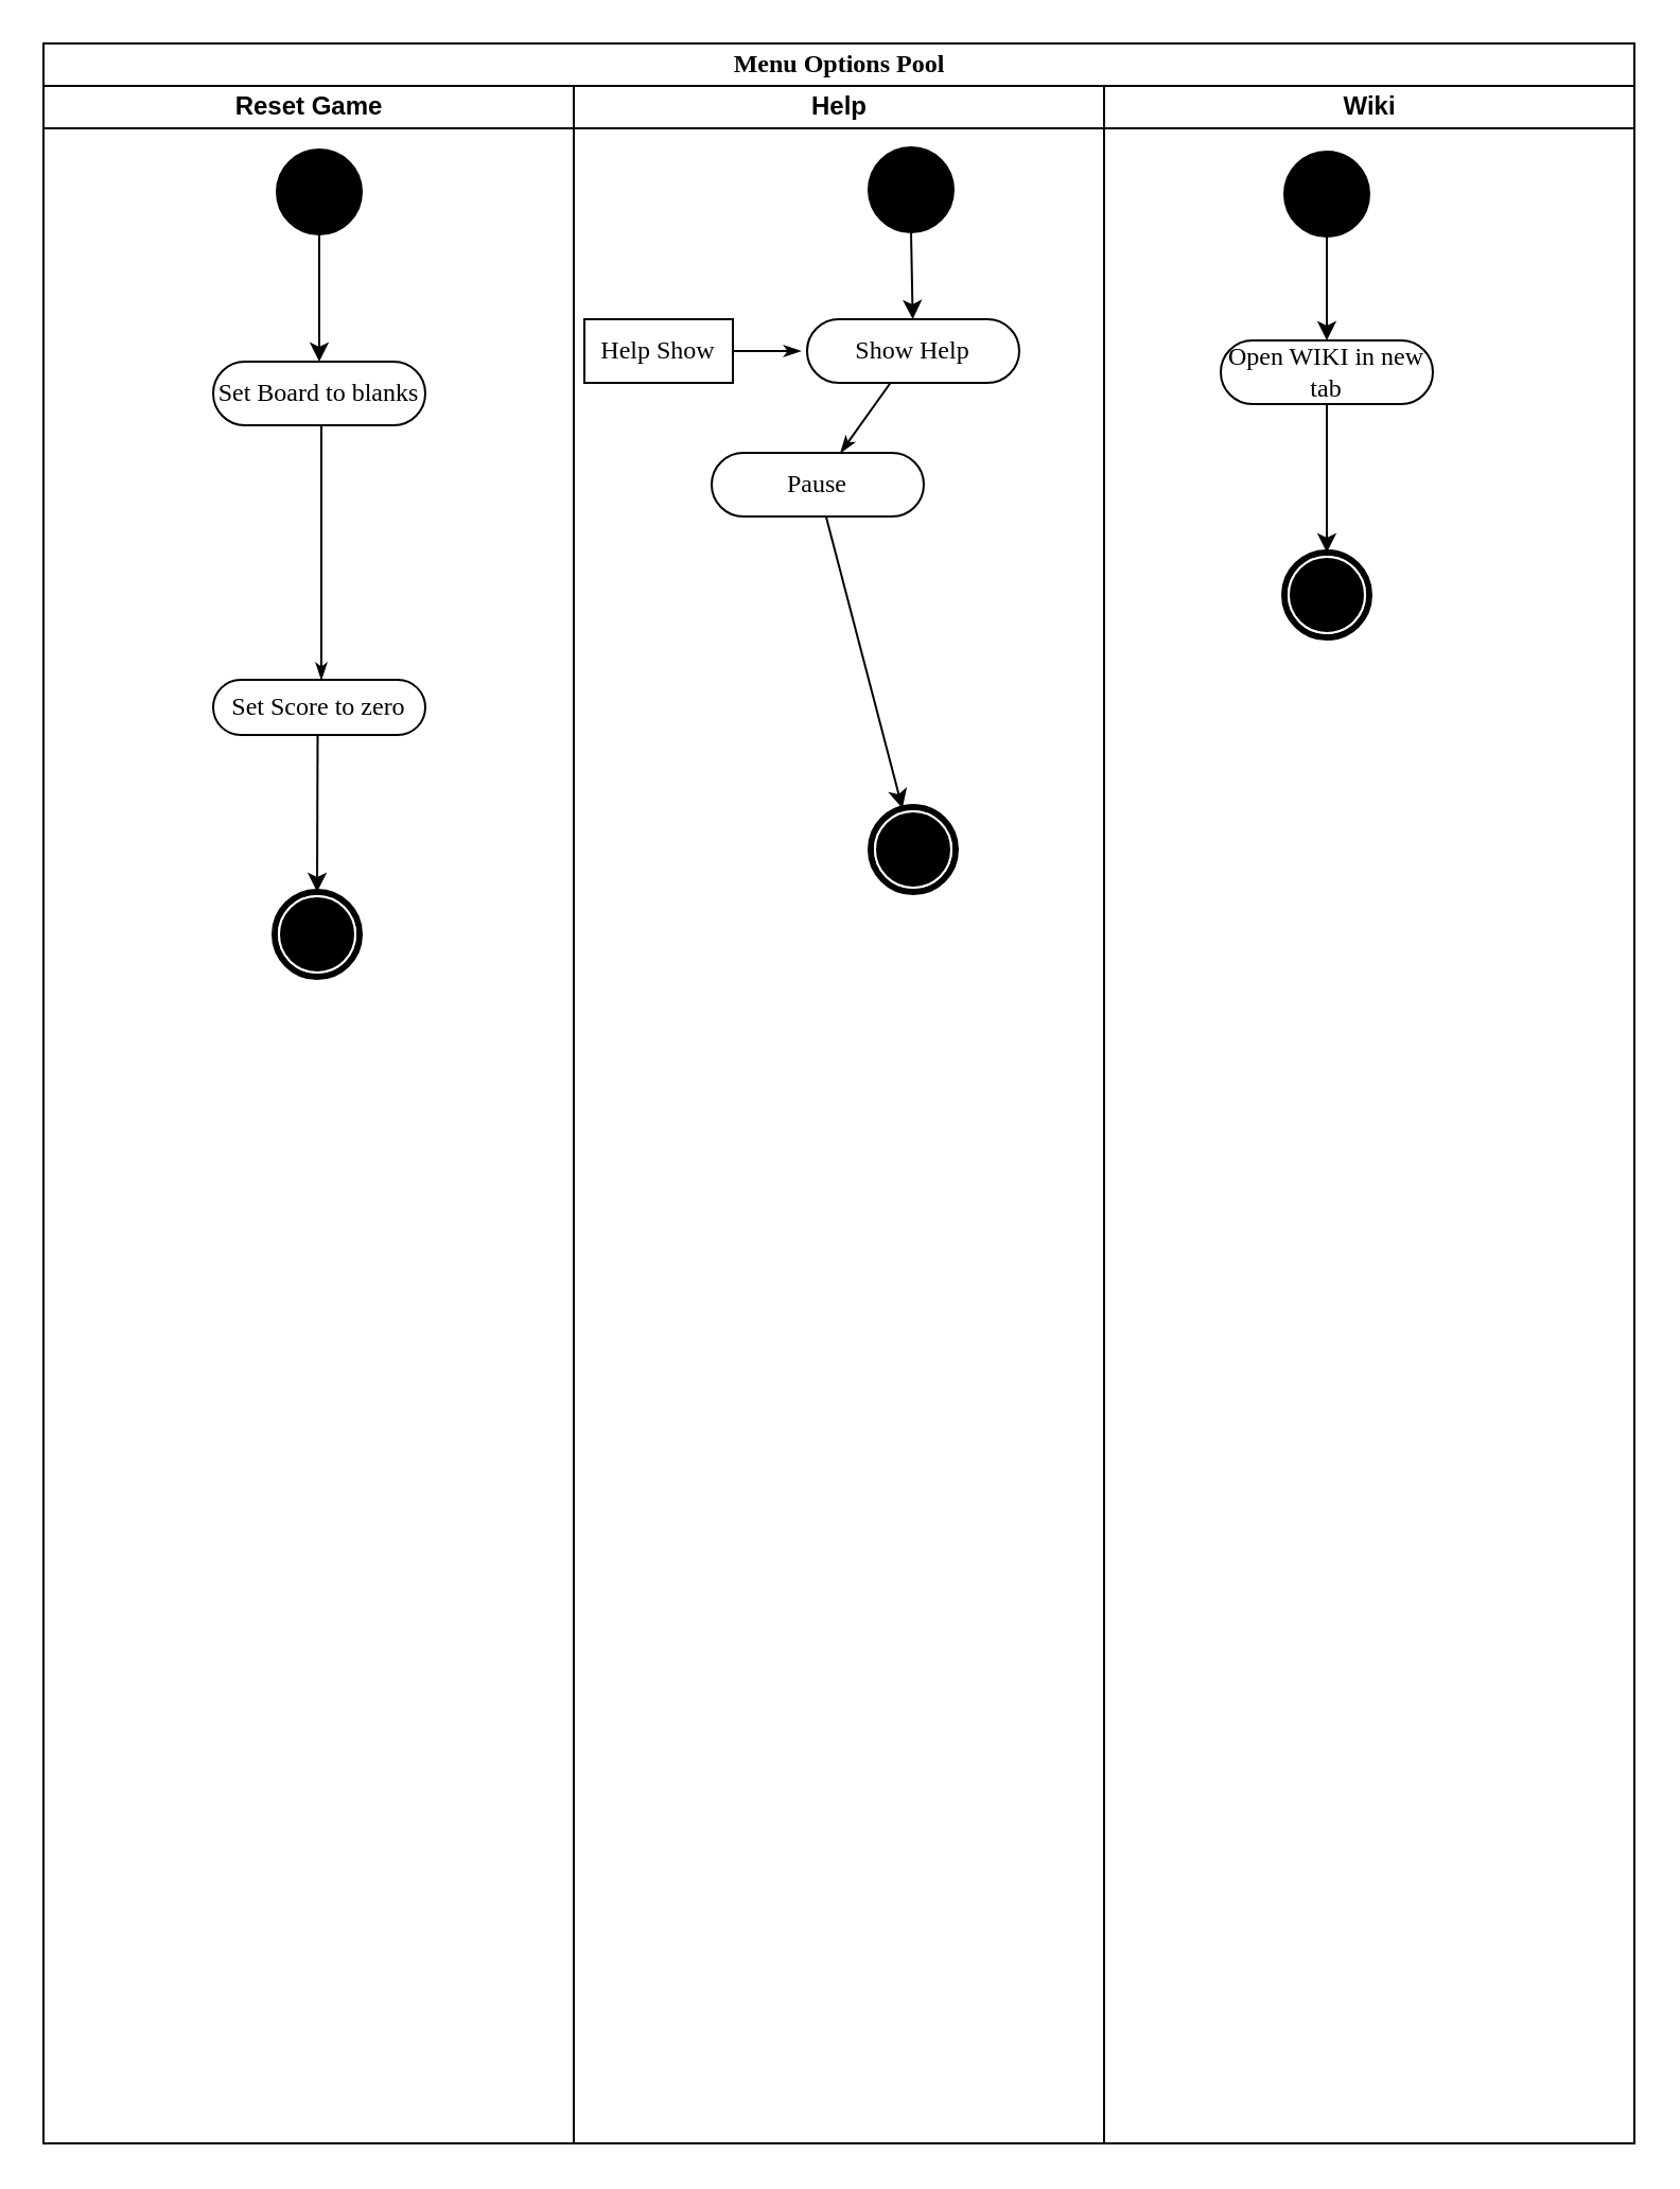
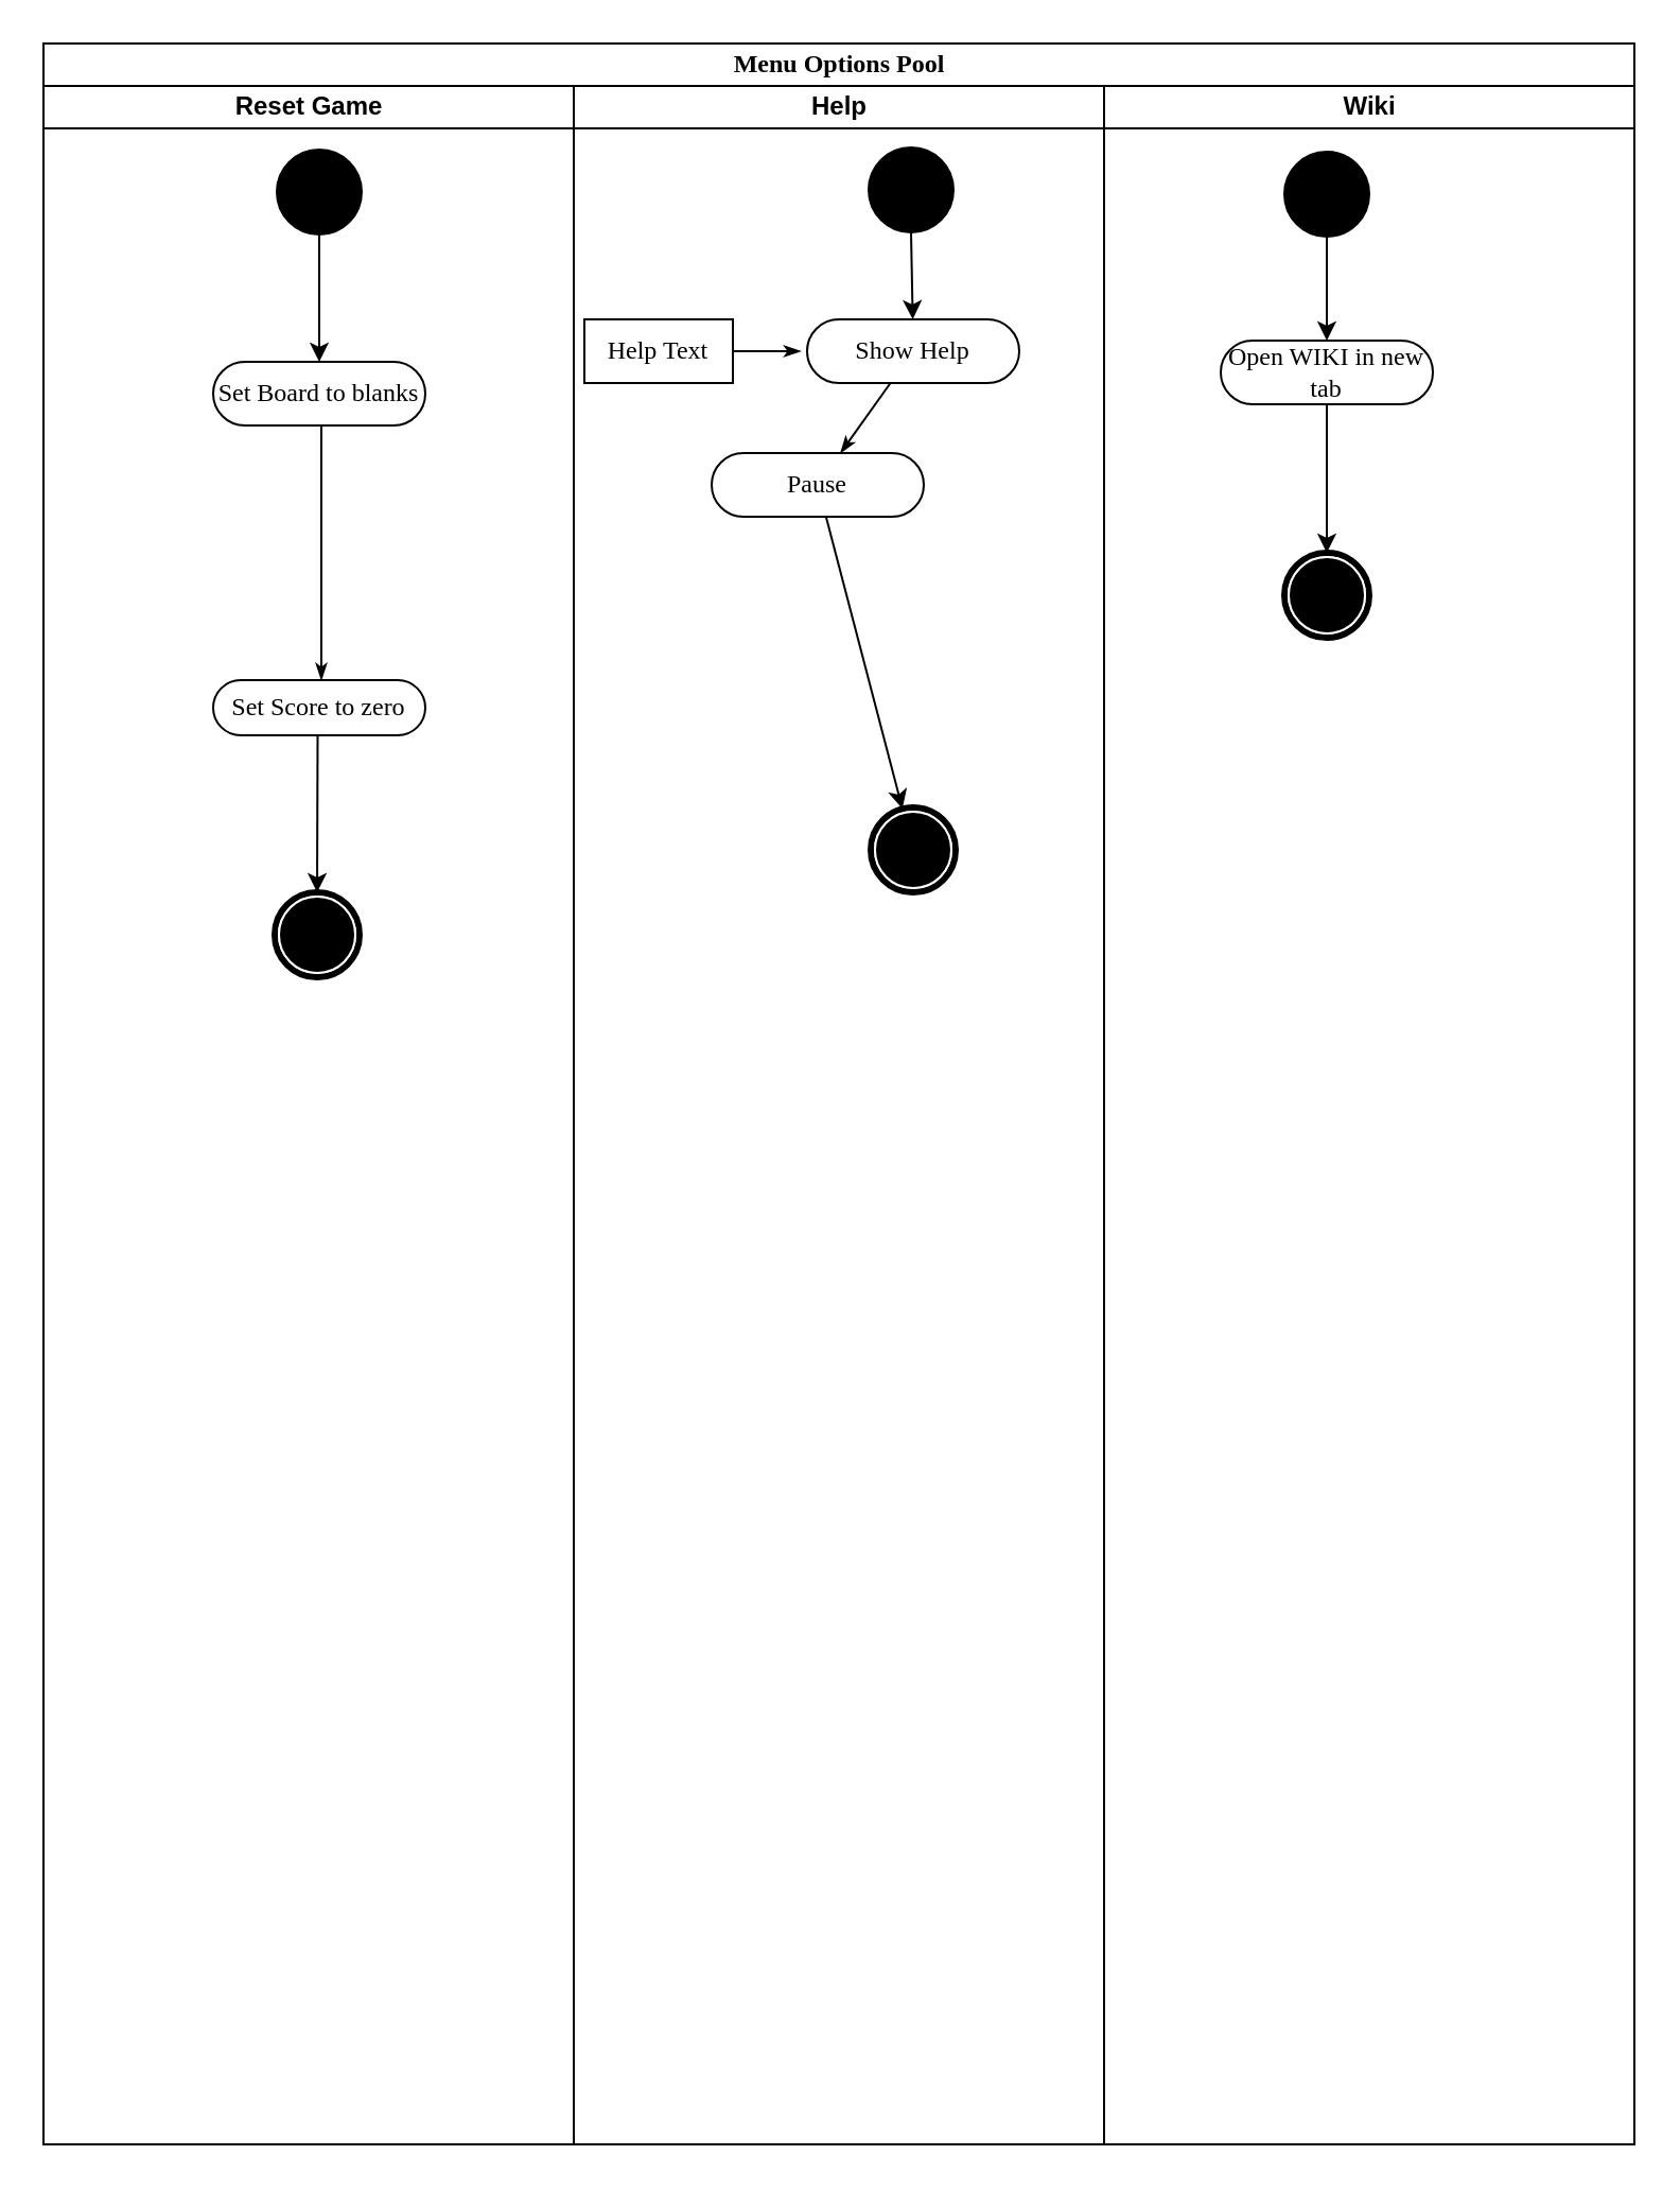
- <mxCell id="12" value="Help Show" style="rounded=0;whiteSpace=wrap;html=1;shadow=0;comic=0;labelBackgroundColor=none;strokeWidth=1;fontFamily=Verdana;fontSize=12;align=center;arcSize=50;" parent="8" vertex="1"><mxGeometry x="5" y="110" width="70" height="30" as="geometry" /></mxCell>
+ <mxCell id="12" value="Help Text" style="rounded=0;whiteSpace=wrap;html=1;shadow=0;comic=0;labelBackgroundColor=none;strokeWidth=1;fontFamily=Verdana;fontSize=12;align=center;arcSize=50;" parent="8" vertex="1"><mxGeometry x="5" y="110" width="70" height="30" as="geometry" /></mxCell>
